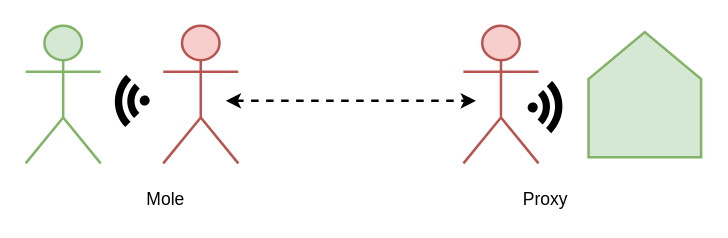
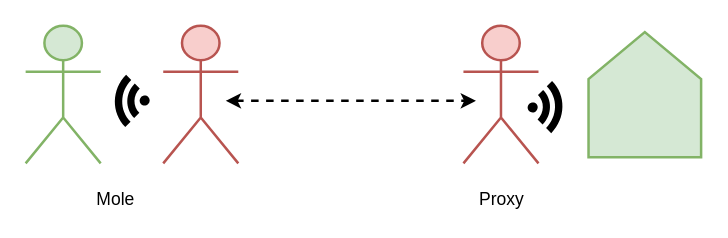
- <mxCell id="9" value="&lt;font style=&quot;font-size: 14px&quot;&gt;Mole&lt;/font&gt;" style="text;html=1;resizable=0;points=[];autosize=1;align=left;verticalAlign=top;spacingTop=-4;" vertex="1" parent="1"><mxGeometry x="115" y="148" width="50" height="20" as="geometry" /></mxCell>
+ <mxCell id="9" value="&lt;font style=&quot;font-size: 14px&quot;&gt;Mole&lt;/font&gt;" style="text;html=1;resizable=0;points=[];autosize=1;align=left;verticalAlign=top;spacingTop=-4;" vertex="1" parent="1"><mxGeometry x="75" y="148" width="50" height="20" as="geometry" /></mxCell>
- <mxCell id="10" value="&lt;font style=&quot;font-size: 14px&quot;&gt;Proxy&lt;/font&gt;" style="text;html=1;resizable=0;points=[];autosize=1;align=left;verticalAlign=top;spacingTop=-4;" vertex="1" parent="1"><mxGeometry x="415.5" y="148" width="50" height="20" as="geometry" /></mxCell>
+ <mxCell id="10" value="&lt;font style=&quot;font-size: 14px&quot;&gt;Proxy&lt;/font&gt;" style="text;html=1;resizable=0;points=[];autosize=1;align=left;verticalAlign=top;spacingTop=-4;" vertex="1" parent="1"><mxGeometry x="380.5" y="148" width="50" height="20" as="geometry" /></mxCell>
